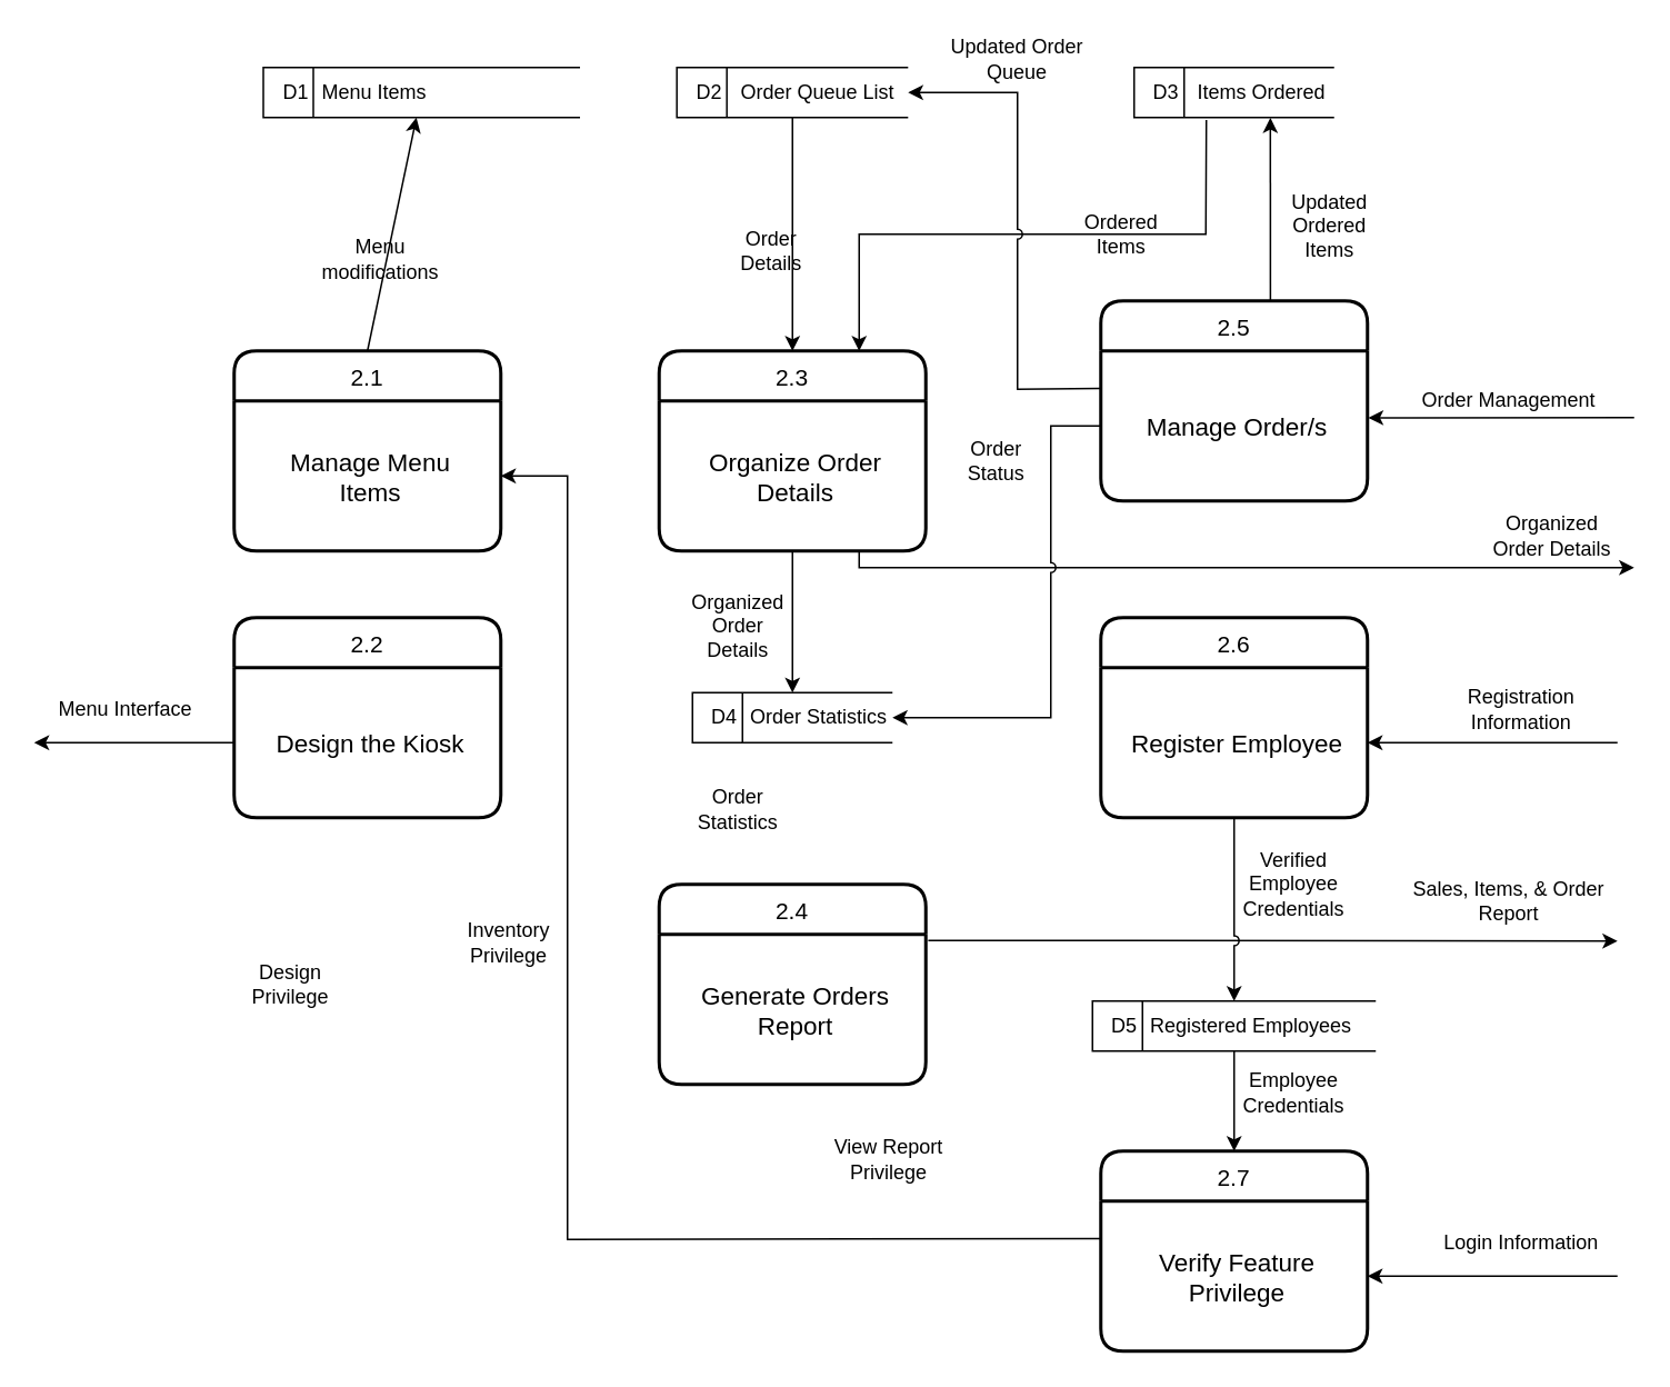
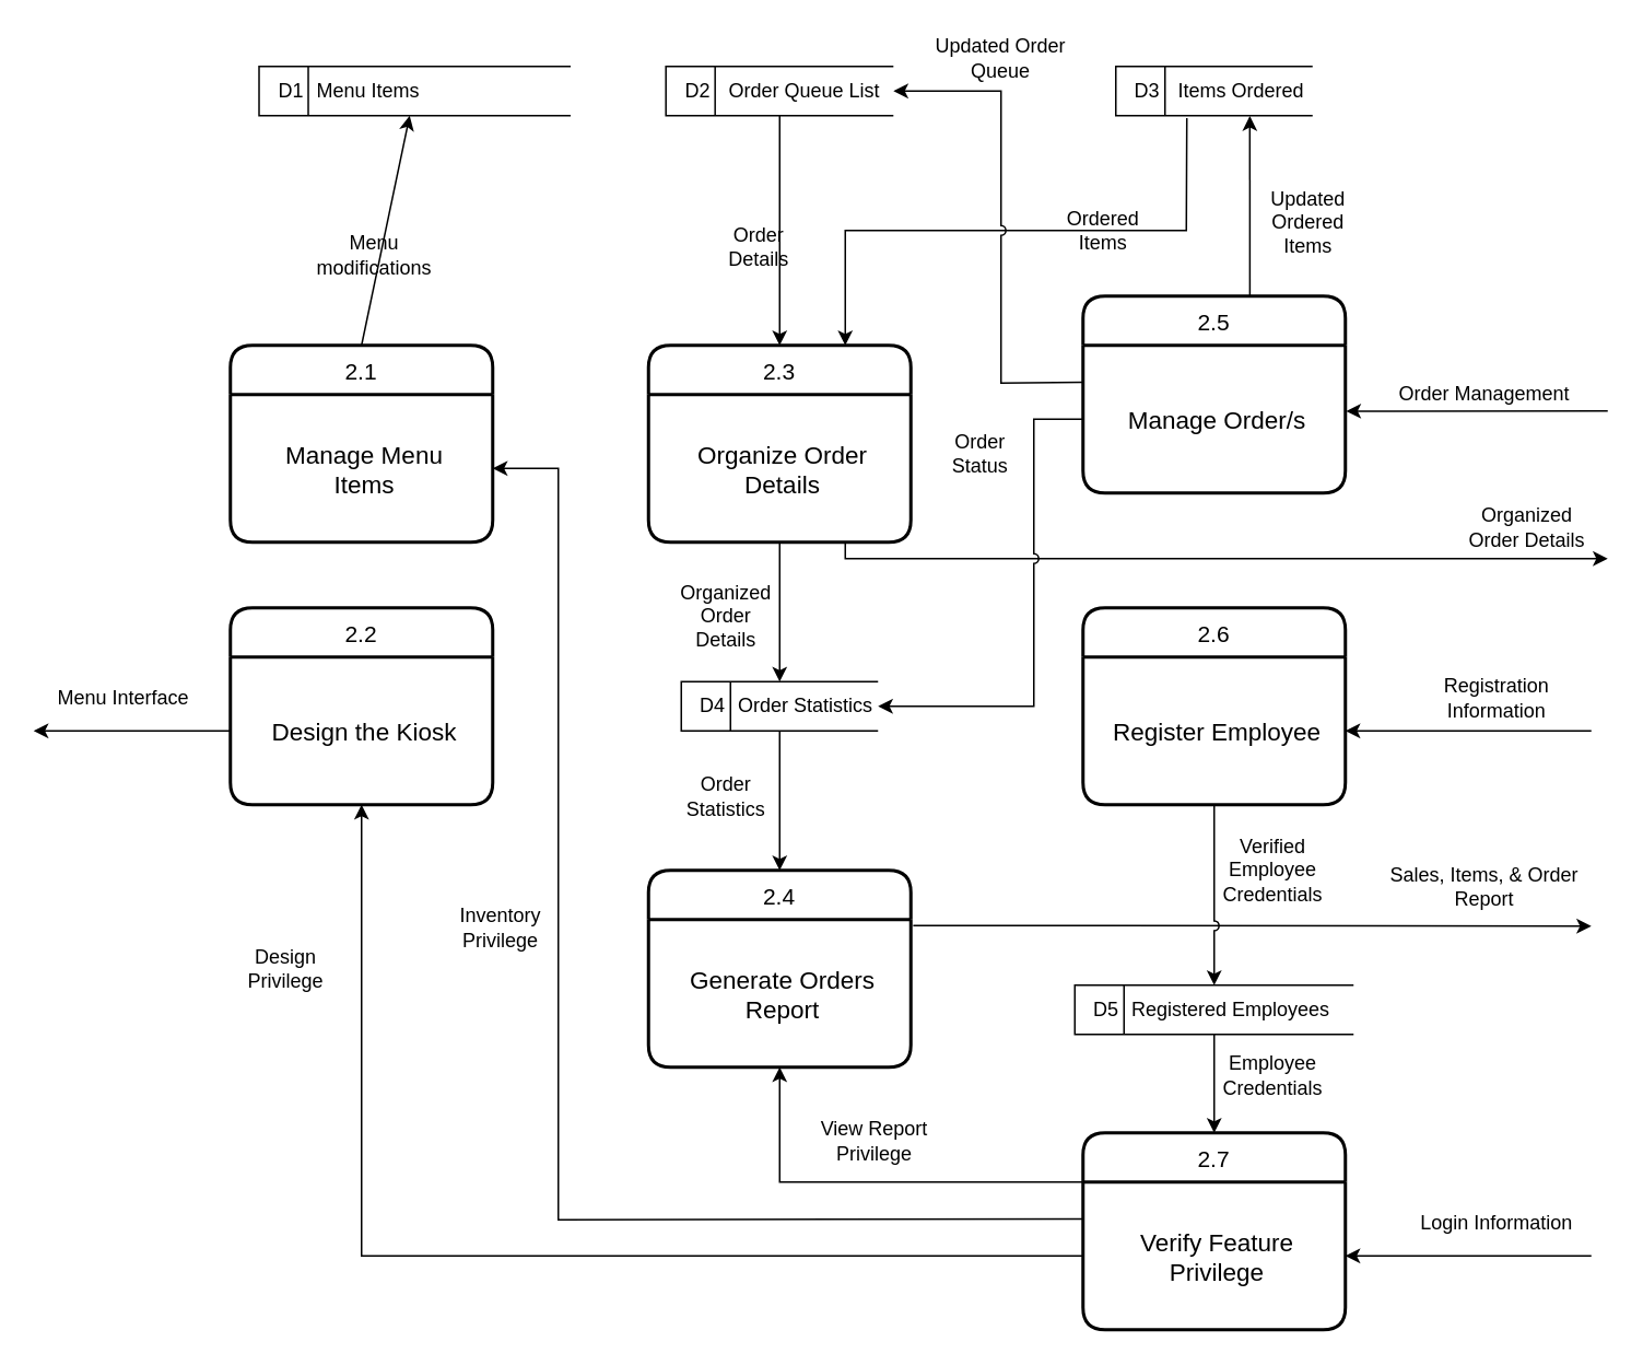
+ <mxCell id="21" style="edgeStyle=none;rounded=0;jumpStyle=arc;html=1;exitX=0.5;exitY=1;exitDx=0;exitDy=0;" edge="1" parent="1" source="22" target="24"><mxGeometry relative="1" as="geometry" /></mxCell>
+ <mxCell id="35" style="edgeStyle=none;rounded=0;jumpStyle=arc;html=1;exitX=0;exitY=0;exitDx=0;exitDy=0;entryX=0.5;entryY=1;entryDx=0;entryDy=0;" edge="1" parent="1" source="27" target="25"><mxGeometry relative="1" as="geometry"><Array as="points"><mxPoint x="475" y="720" /></Array></mxGeometry></mxCell>
+ <mxCell id="38" style="edgeStyle=none;rounded=0;jumpStyle=arc;html=1;exitX=0;exitY=0.5;exitDx=0;exitDy=0;entryX=0.5;entryY=1;entryDx=0;entryDy=0;" edge="1" parent="1" source="27" target="11"><mxGeometry relative="1" as="geometry"><Array as="points"><mxPoint x="220" y="765" /></Array></mxGeometry></mxCell>
